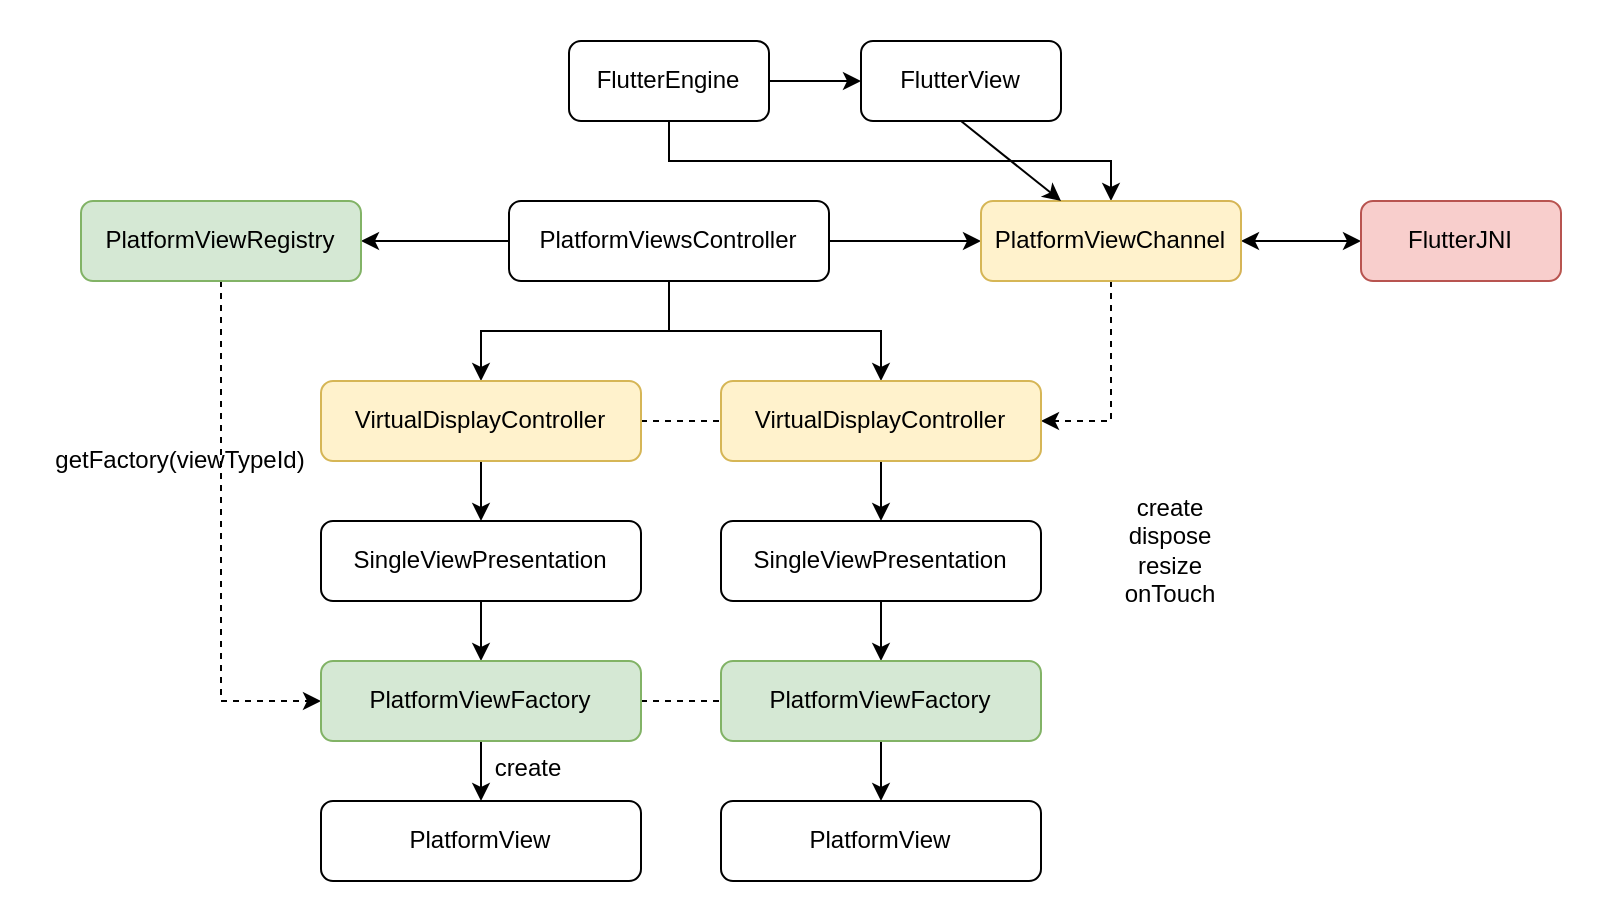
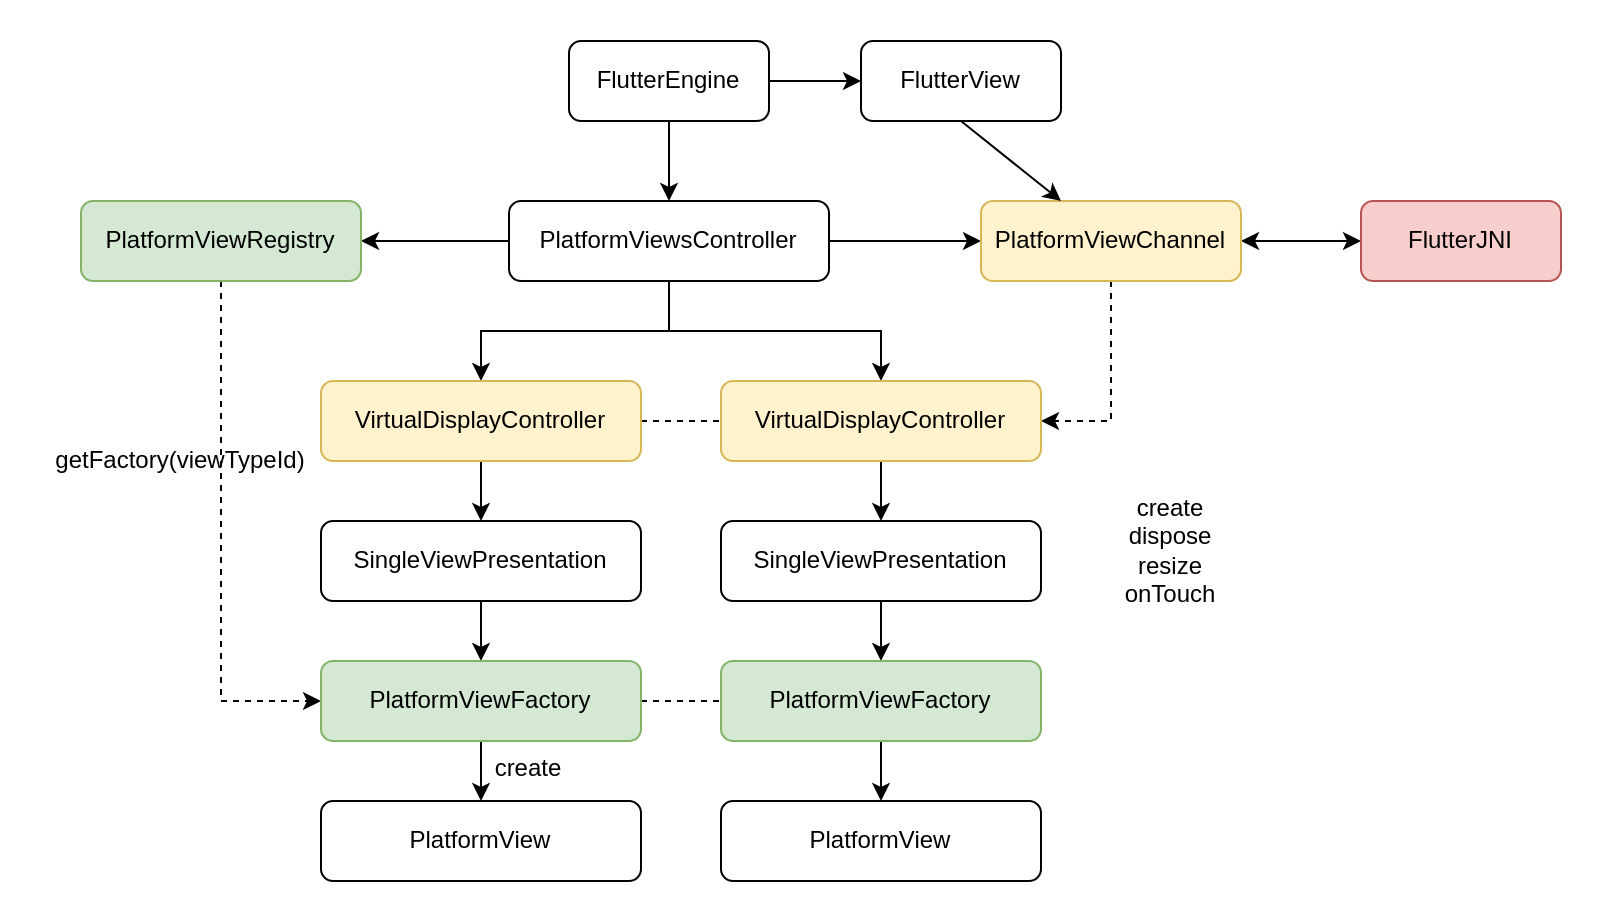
- <mxCell id="2" style="edgeStyle=orthogonalEdgeStyle;rounded=0;orthogonalLoop=1;jettySize=auto;html=1;exitX=0.5;exitY=1;exitDx=0;exitDy=0;" parent="1" source="4" target="12" edge="1"><mxGeometry relative="1" as="geometry" /></mxCell>
+ <mxCell id="2" style="edgeStyle=orthogonalEdgeStyle;rounded=0;orthogonalLoop=1;jettySize=auto;html=1;exitX=0.5;exitY=1;exitDx=0;exitDy=0;entryX=0.5;entryY=0;entryDx=0;entryDy=0;" parent="1" source="4" target="9" edge="1"><mxGeometry relative="1" as="geometry" /></mxCell>
